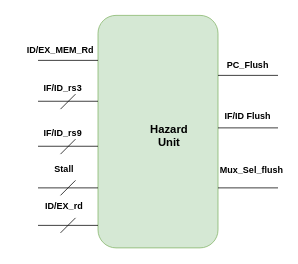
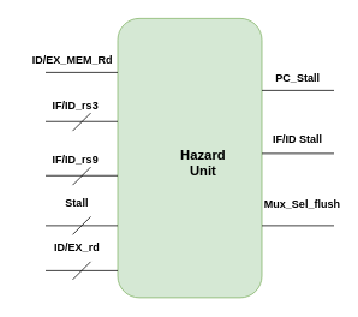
- <mxCell id="9" value="&lt;font style=&quot;font-size: 12px;&quot;&gt;&lt;b&gt;PC_Flush&lt;/b&gt;&lt;/font&gt;" style="text;html=1;strokeColor=none;fillColor=none;align=center;verticalAlign=middle;whiteSpace=wrap;rounded=0;fontSize=15;" parent="1" vertex="1"><mxGeometry x="290" y="70" width="80" height="30" as="geometry" /></mxCell>
+ <mxCell id="9" value="&lt;font style=&quot;font-size: 12px;&quot;&gt;&lt;b&gt;PC_Stall&lt;/b&gt;&lt;/font&gt;" style="text;html=1;strokeColor=none;fillColor=none;align=center;verticalAlign=middle;whiteSpace=wrap;rounded=0;fontSize=15;" parent="1" vertex="1"><mxGeometry x="290" y="70" width="80" height="30" as="geometry" /></mxCell>
- <mxCell id="17" value="&lt;b&gt;IF/ID Flush&lt;/b&gt;" style="text;html=1;strokeColor=none;fillColor=none;align=center;verticalAlign=middle;whiteSpace=wrap;rounded=0;" parent="1" vertex="1"><mxGeometry x="295" y="140" width="70" height="30" as="geometry" /></mxCell>
+ <mxCell id="17" value="&lt;b&gt;IF/ID Stall&lt;/b&gt;" style="text;html=1;strokeColor=none;fillColor=none;align=center;verticalAlign=middle;whiteSpace=wrap;rounded=0;" parent="1" vertex="1"><mxGeometry x="295" y="140" width="70" height="30" as="geometry" /></mxCell>
